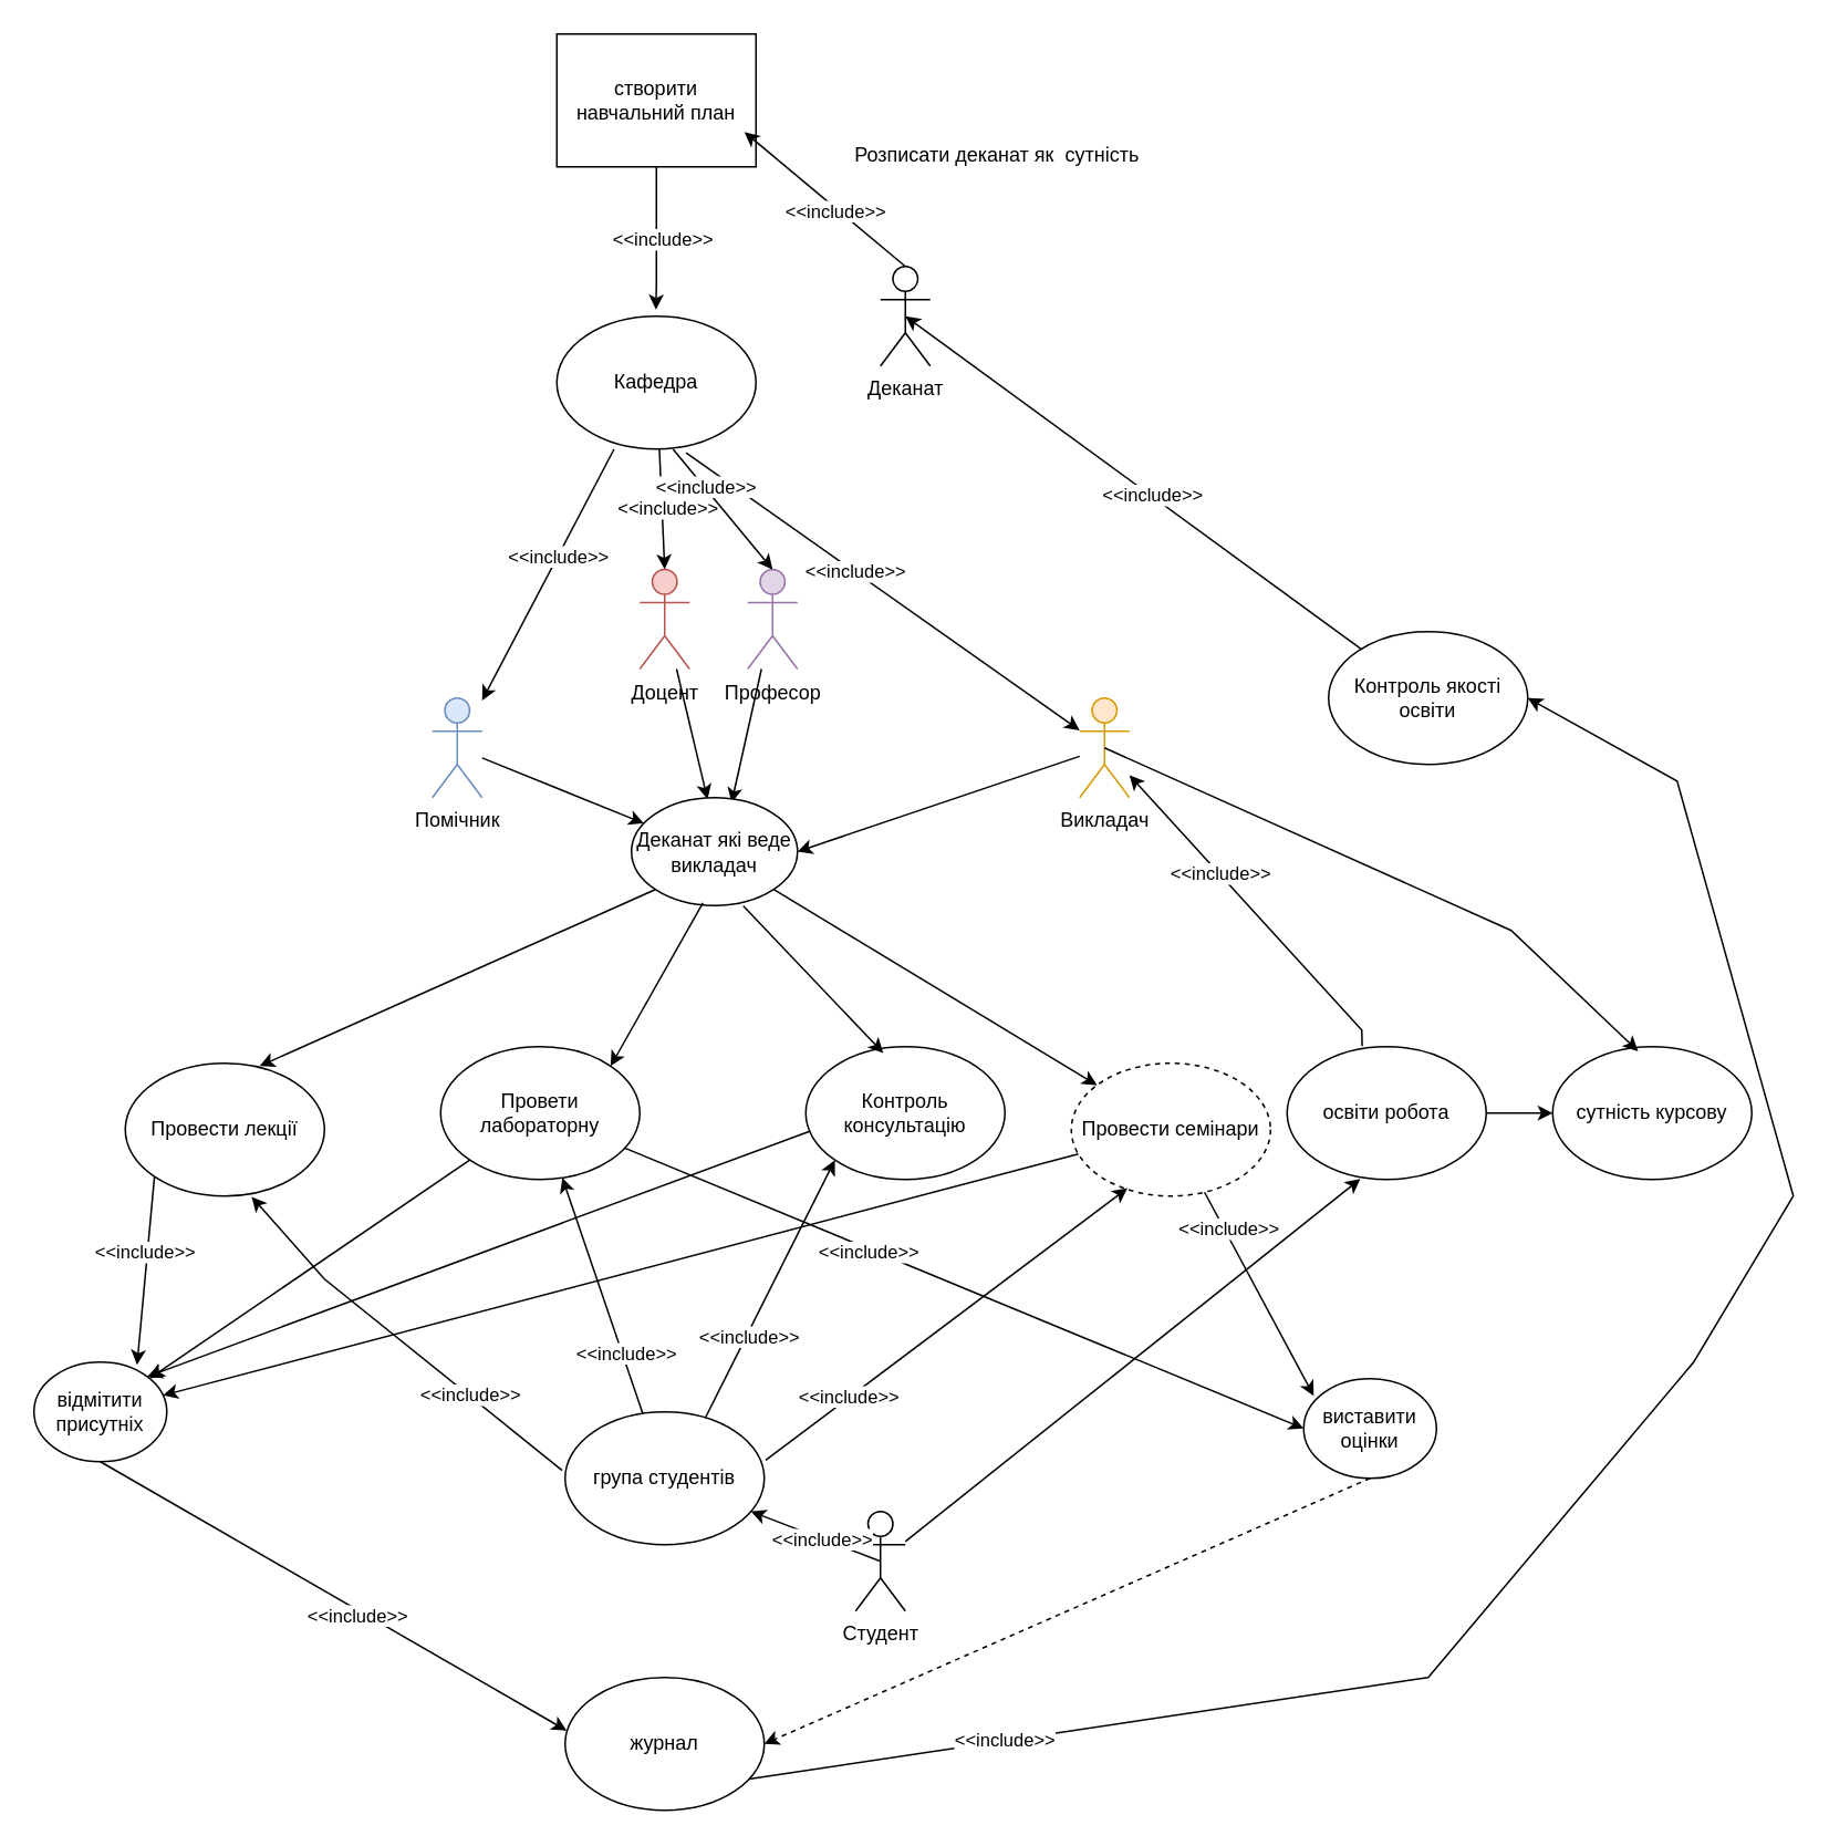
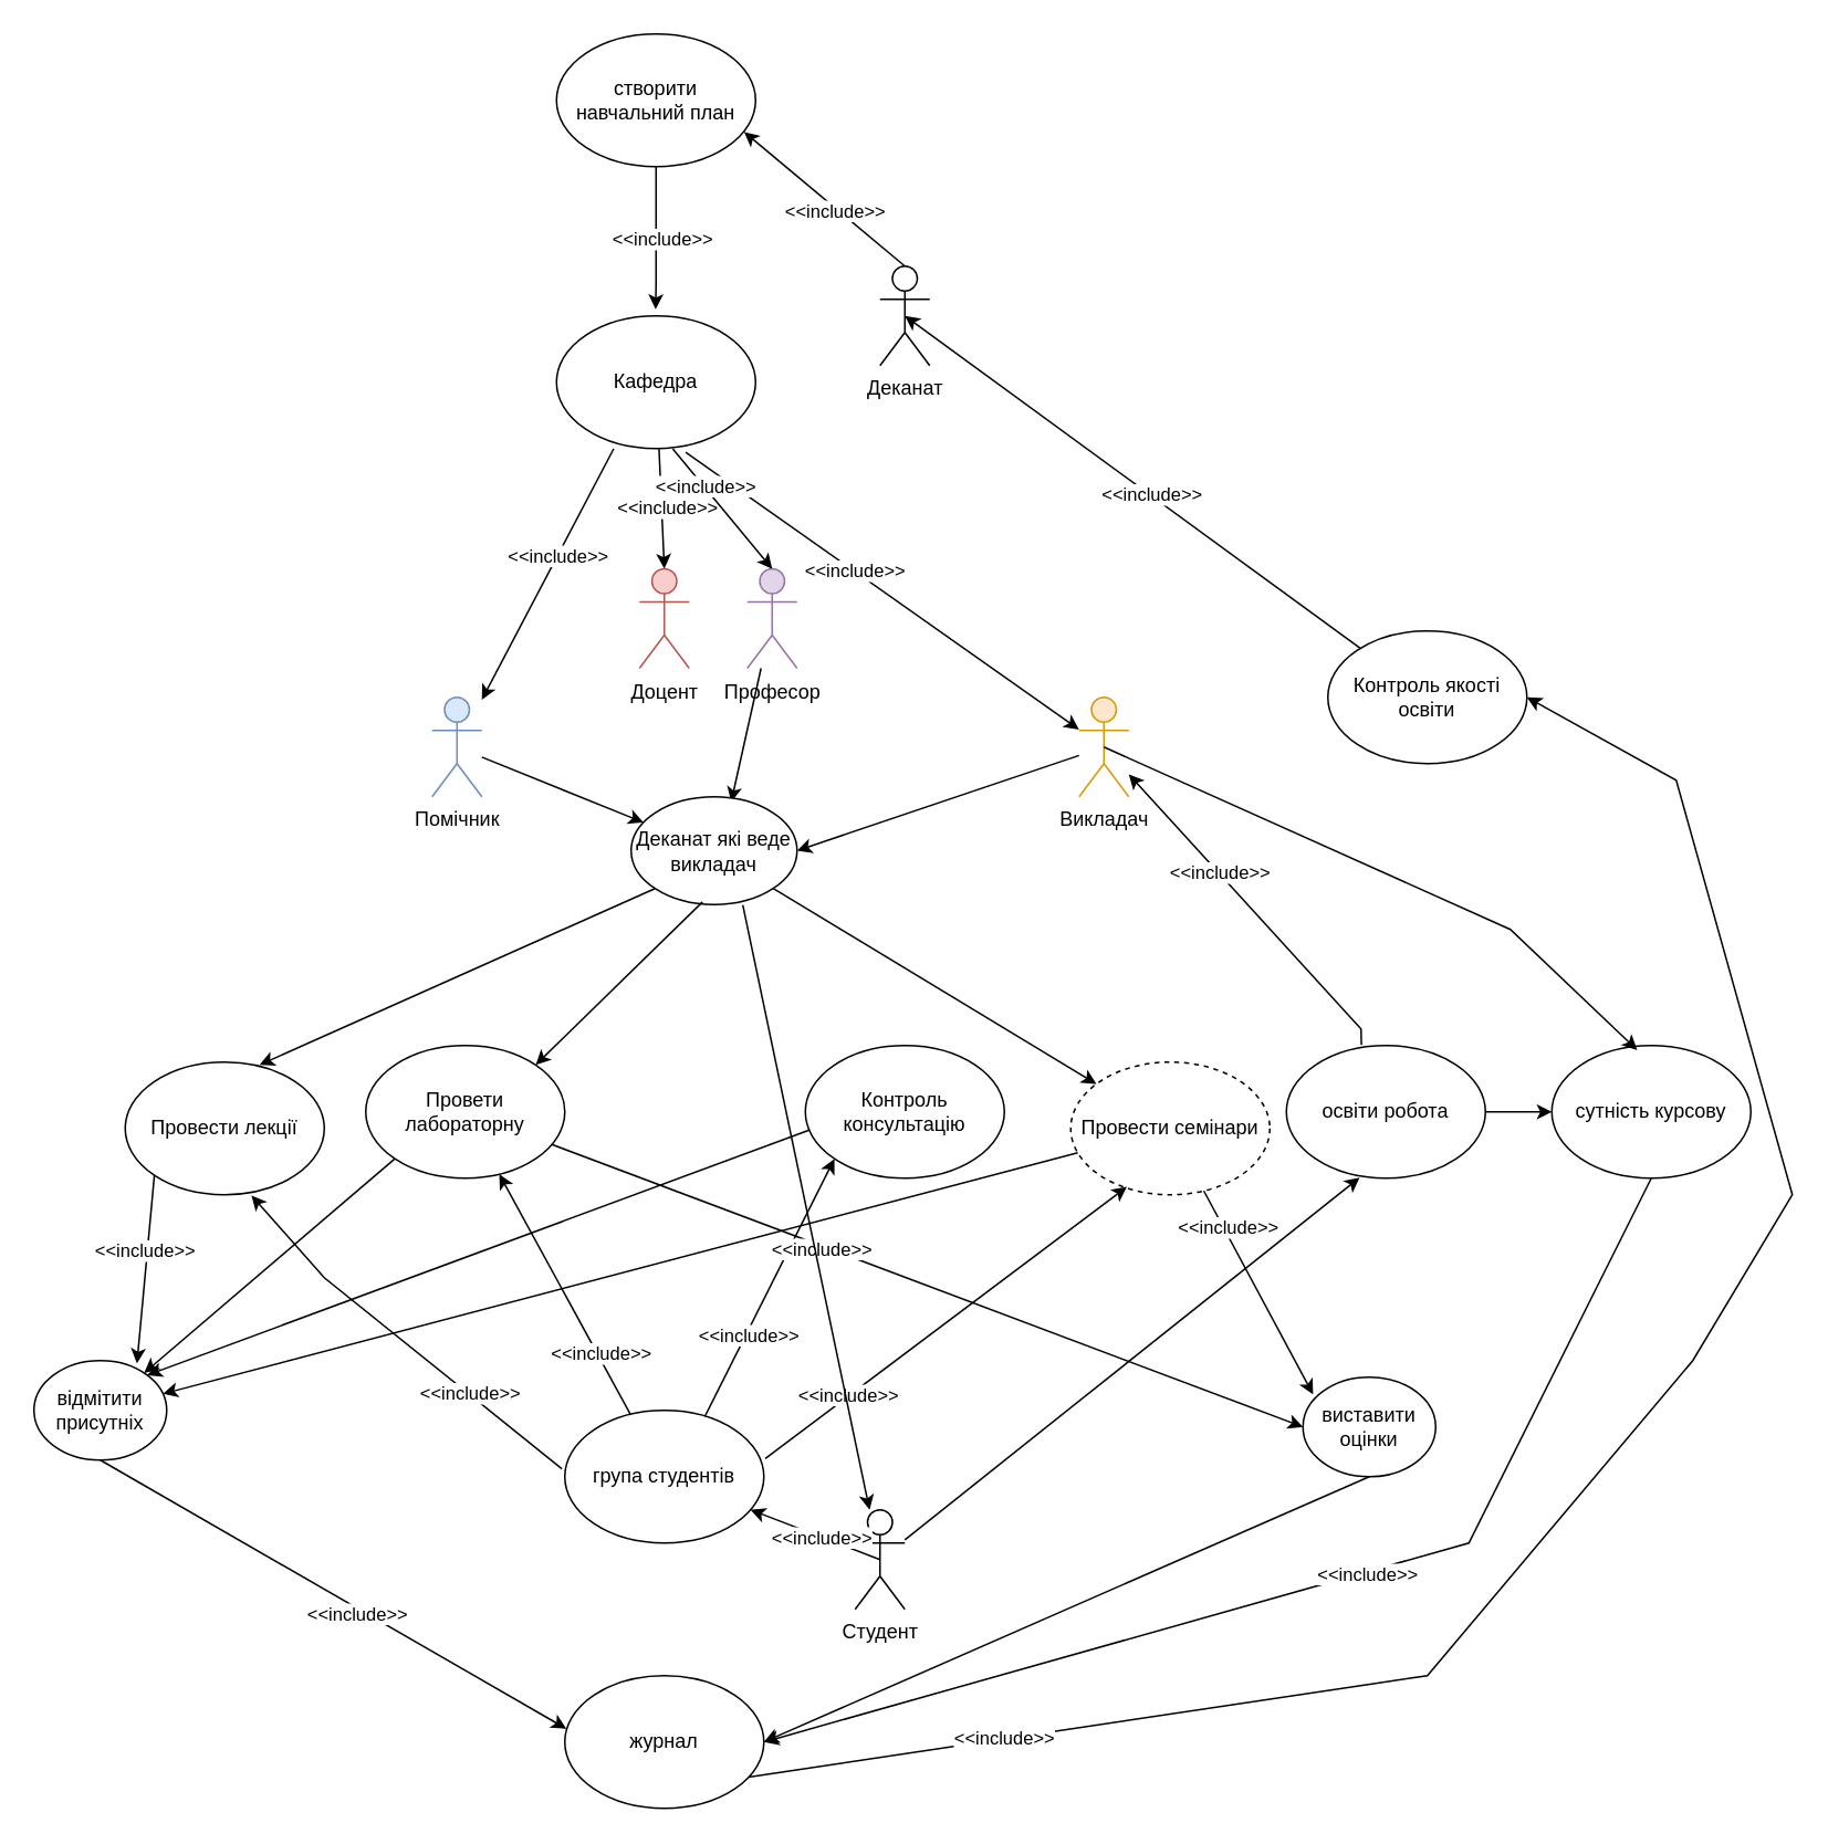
- <mxCell id="3" value="створити навчальний план" style="whiteSpace=wrap;html=1;rounded=0;" parent="1" vertex="1"><mxGeometry x="335" y="20" width="120" height="80" as="geometry" /></mxCell>
+ <mxCell id="3" value="створити навчальний план" style="ellipse;whiteSpace=wrap;html=1;" parent="1" vertex="1"><mxGeometry x="335" y="20" width="120" height="80" as="geometry" /></mxCell>
- <mxCell id="75" value="Розписати деканат як&amp;nbsp; сутність&lt;br&gt;" style="text;html=1;align=center;verticalAlign=middle;resizable=0;points=[];autosize=1;strokeColor=none;fillColor=none;" vertex="1" parent="1"><mxGeometry x="505" y="78" width="190" height="30" as="geometry" /></mxCell>
- <mxCell id="17" value="" style="endArrow=classic;html=1;rounded=0;entryX=0.458;entryY=0.015;entryDx=0;entryDy=0;entryPerimeter=0;" parent="1" source="7" target="70" edge="1"><mxGeometry width="50" height="50" relative="1" as="geometry"><mxPoint x="399.5" y="502.5" as="sourcePoint" /><mxPoint x="365" y="492.5" as="targetPoint" /><Array as="points" /></mxGeometry></mxCell>
- <mxCell id="73" value="" style="endArrow=classic;html=1;rounded=0;exitX=0.673;exitY=1.003;exitDx=0;exitDy=0;exitPerimeter=0;entryX=0.389;entryY=0.048;entryDx=0;entryDy=0;entryPerimeter=0;" edge="1" parent="1" source="70" target="37"><mxGeometry width="50" height="50" relative="1" as="geometry"><mxPoint x="620" y="620" as="sourcePoint" /><mxPoint x="670" y="570" as="targetPoint" /></mxGeometry></mxCell>
+ <mxCell id="73" value="" style="endArrow=classic;html=1;rounded=0;exitX=0.673;exitY=1.003;exitDx=0;exitDy=0;exitPerimeter=0;" edge="1" parent="1" source="70" target="56"><mxGeometry width="50" height="50" relative="1" as="geometry"><mxPoint x="620" y="620" as="sourcePoint" /><mxPoint x="670" y="570" as="targetPoint" /></mxGeometry></mxCell>
- <mxCell id="36" value="Провети лабораторну" style="ellipse;whiteSpace=wrap;html=1;" parent="1" vertex="1"><mxGeometry x="265" y="630" width="120" height="80" as="geometry" /></mxCell>
+ <mxCell id="36" value="Провети лабораторну" style="ellipse;whiteSpace=wrap;html=1;" parent="1" vertex="1"><mxGeometry x="220" y="630" width="120" height="80" as="geometry" /></mxCell>
- <mxCell id="27" value="" style="endArrow=classic;html=1;rounded=0;exitX=0.5;exitY=1;exitDx=0;exitDy=0;entryX=1;entryY=0.5;entryDx=0;entryDy=0;dashed=1;" parent="1" source="25" target="26" edge="1"><mxGeometry width="50" height="50" relative="1" as="geometry"><mxPoint x="375" y="790" as="sourcePoint" /><mxPoint x="425" y="740" as="targetPoint" /><Array as="points" /></mxGeometry></mxCell>
+ <mxCell id="27" value="" style="endArrow=classic;html=1;rounded=0;exitX=0.5;exitY=1;exitDx=0;exitDy=0;entryX=1;entryY=0.5;entryDx=0;entryDy=0;" parent="1" source="25" target="26" edge="1"><mxGeometry width="50" height="50" relative="1" as="geometry"><mxPoint x="375" y="790" as="sourcePoint" /><mxPoint x="425" y="740" as="targetPoint" /><Array as="points" /></mxGeometry></mxCell>
+ <mxCell id="64" value="" style="endArrow=classic;html=1;rounded=0;exitX=0.5;exitY=1;exitDx=0;exitDy=0;entryX=1;entryY=0.5;entryDx=0;entryDy=0;" parent="1" source="63" target="26" edge="1"><mxGeometry width="50" height="50" relative="1" as="geometry"><mxPoint x="485" y="750" as="sourcePoint" /><mxPoint x="935" y="930" as="targetPoint" /><Array as="points"><mxPoint x="885" y="930" /></Array></mxGeometry></mxCell>
+ <mxCell id="65" value="&amp;lt;&amp;lt;include&amp;gt;&amp;gt;" style="edgeLabel;html=1;align=center;verticalAlign=middle;resizable=0;points=[];" parent="64" vertex="1" connectable="0"><mxGeometry x="-0.099" y="1" relative="1" as="geometry"><mxPoint as="offset" /></mxGeometry></mxCell>
